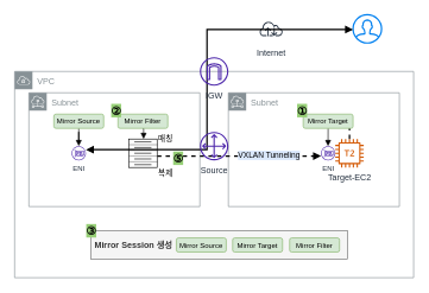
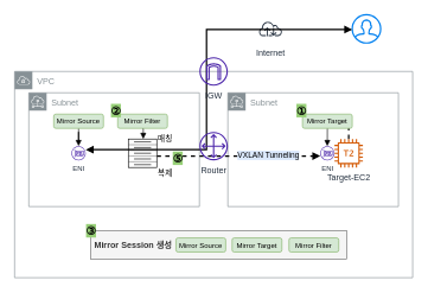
- <mxCell id="13" value="Source" style="sketch=0;outlineConnect=0;fontColor=#232F3E;gradientColor=none;fillColor=#4D27AA;strokeColor=none;dashed=0;verticalLabelPosition=bottom;verticalAlign=top;align=center;html=1;fontSize=12;fontStyle=0;aspect=fixed;pointerEvents=1;shape=mxgraph.aws4.customer_gateway;" vertex="1" parent="1"><mxGeometry x="280" y="185" width="40" height="40" as="geometry" /></mxCell>
+ <mxCell id="13" value="Router" style="sketch=0;outlineConnect=0;fontColor=#232F3E;gradientColor=none;fillColor=#4D27AA;strokeColor=none;dashed=0;verticalLabelPosition=bottom;verticalAlign=top;align=center;html=1;fontSize=12;fontStyle=0;aspect=fixed;pointerEvents=1;shape=mxgraph.aws4.customer_gateway;" vertex="1" parent="1"><mxGeometry x="280" y="185" width="40" height="40" as="geometry" /></mxCell>
